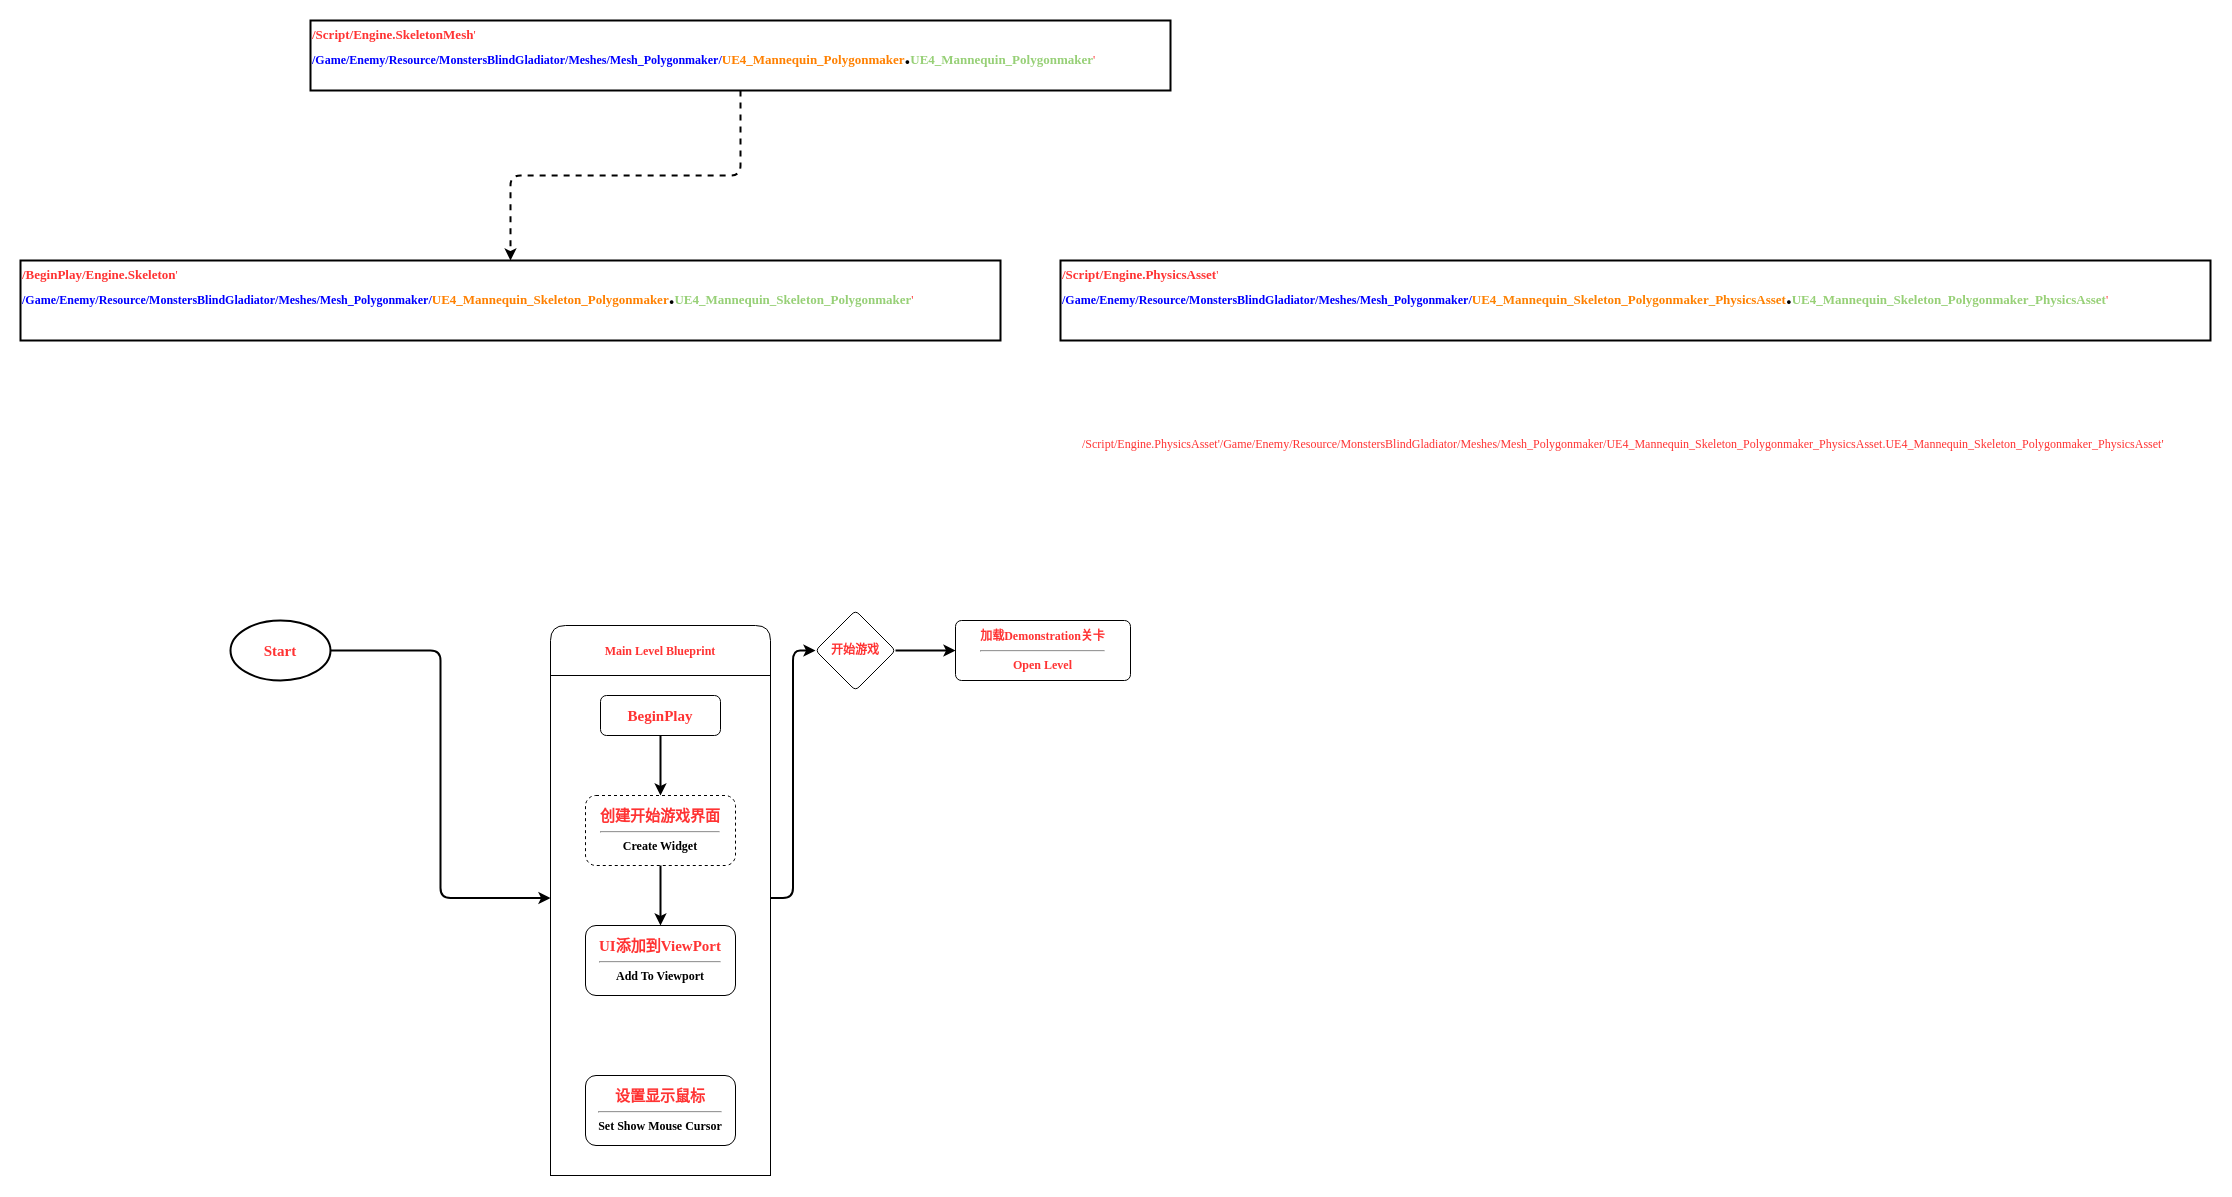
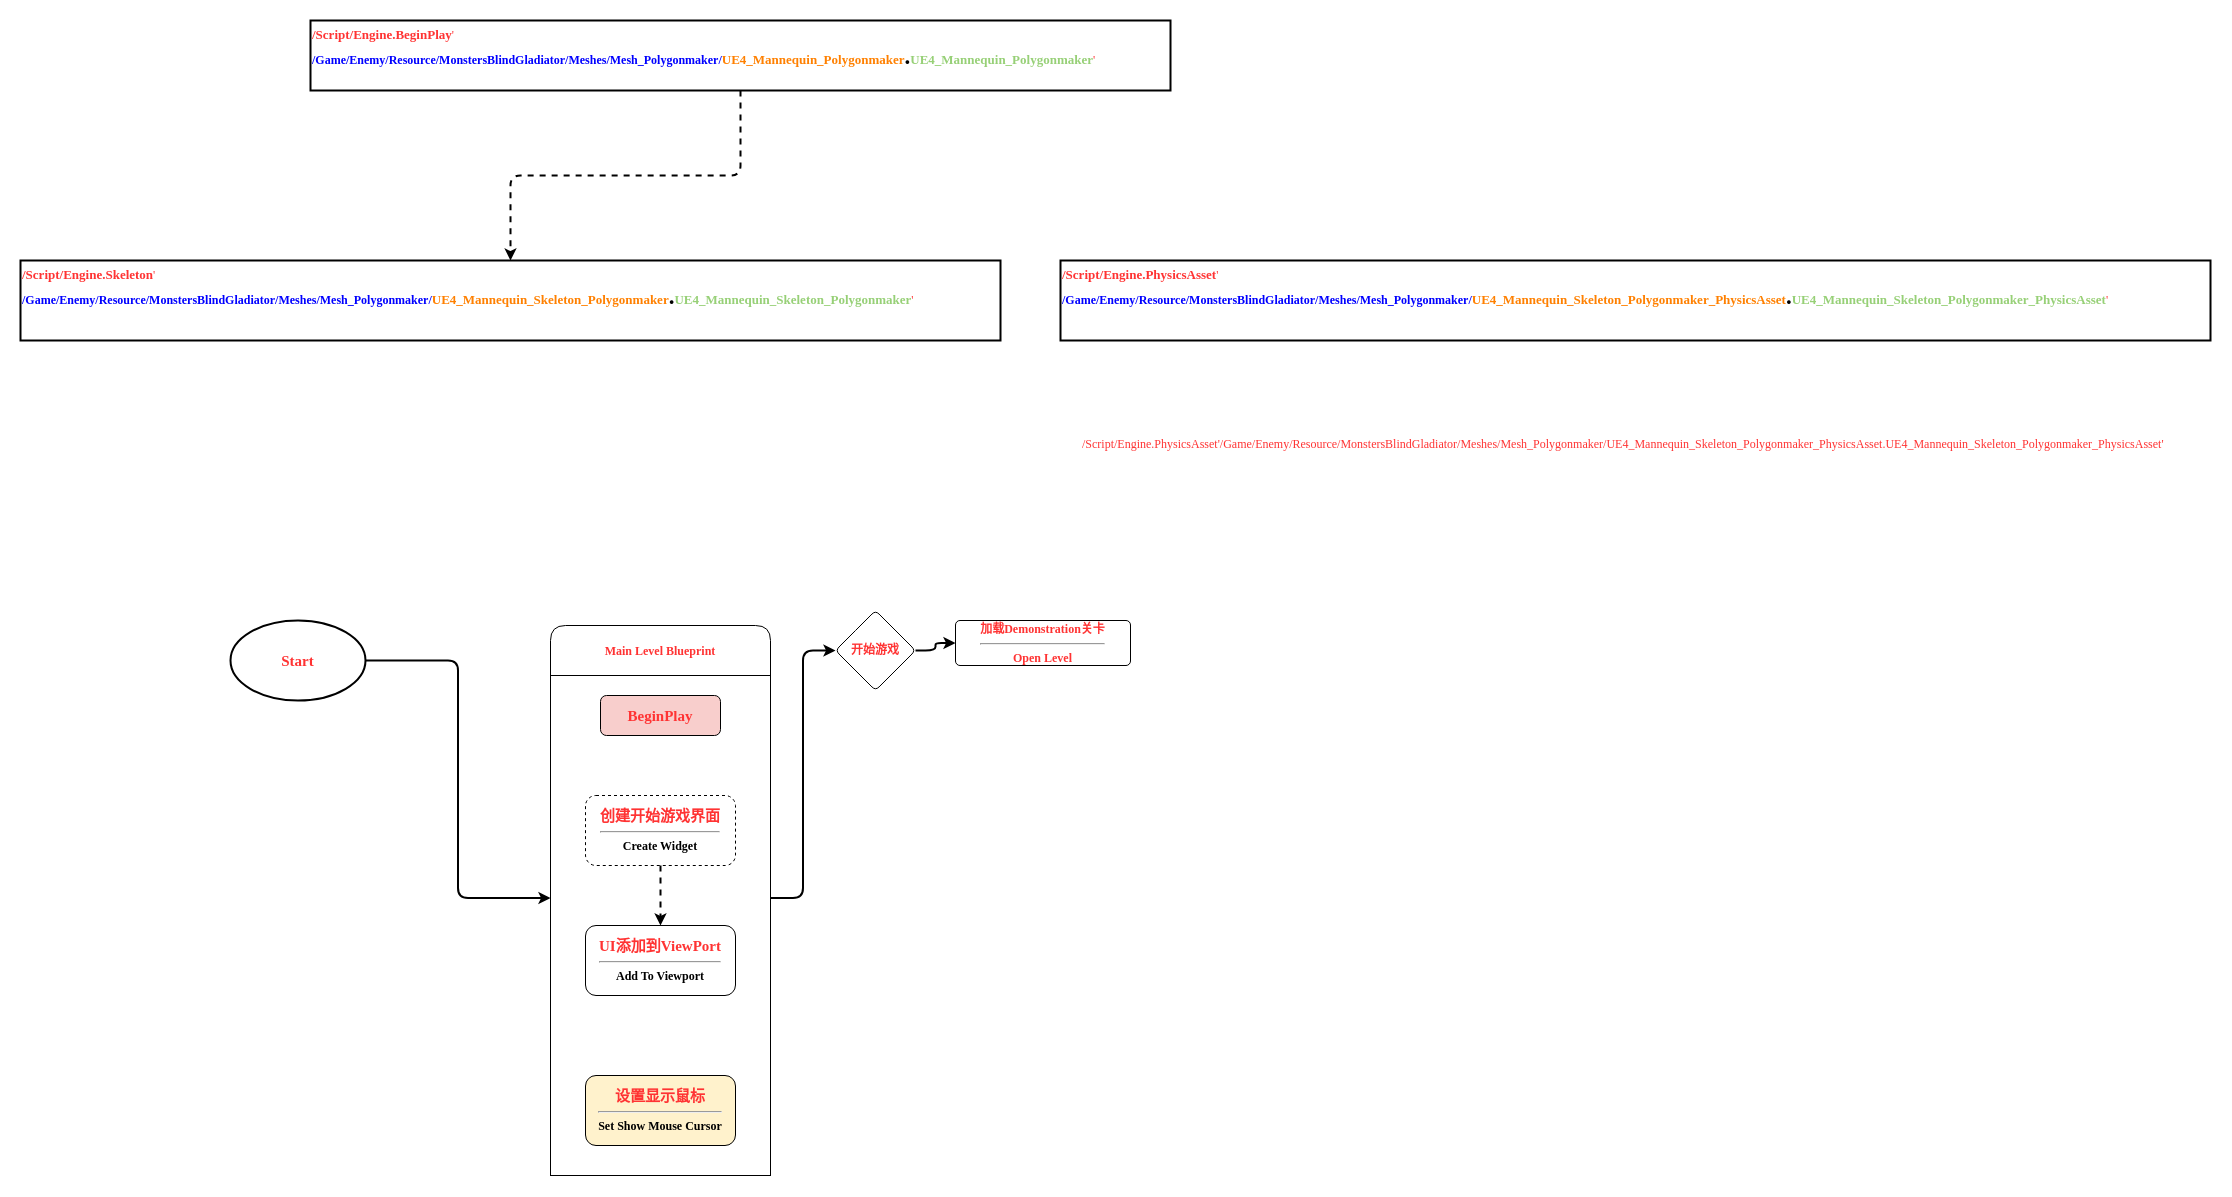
- <mxCell id="19" value="&lt;b&gt;&lt;font style=&quot;font-size: 13px&quot;&gt;/Script/Engine.SkeletonMesh&lt;/font&gt;&lt;/b&gt;'&lt;br&gt;&lt;font color=&quot;#0000ff&quot;&gt;&lt;b&gt;/Game/Enemy/Resource/MonstersBlindGladiator/Meshes/Mesh_Polygonmaker/&lt;/b&gt;&lt;/font&gt;&lt;font color=&quot;#ff8000&quot; style=&quot;font-size: 13px&quot;&gt;&lt;b&gt;UE4_Mannequin_Polygonmaker&lt;/b&gt;&lt;/font&gt;&lt;b&gt;&lt;font style=&quot;font-size: 23px&quot; color=&quot;#000000&quot;&gt;.&lt;/font&gt;&lt;font style=&quot;font-size: 13px&quot; color=&quot;#97d077&quot;&gt;UE4_Mannequin_Polygonmaker&lt;/font&gt;&lt;/b&gt;'" style="text;whiteSpace=wrap;html=1;fontFamily=Comic Sans MS;fontColor=#FF3333;fillColor=none;strokeColor=default;strokeWidth=2;" vertex="1" parent="1"><mxGeometry x="310" y="20" width="860" height="70" as="geometry" /></mxCell>
+ <mxCell id="19" value="&lt;b&gt;&lt;font style=&quot;font-size: 13px&quot;&gt;/Script/Engine.BeginPlay&lt;/font&gt;&lt;/b&gt;'&lt;br&gt;&lt;font color=&quot;#0000ff&quot;&gt;&lt;b&gt;/Game/Enemy/Resource/MonstersBlindGladiator/Meshes/Mesh_Polygonmaker/&lt;/b&gt;&lt;/font&gt;&lt;font color=&quot;#ff8000&quot; style=&quot;font-size: 13px&quot;&gt;&lt;b&gt;UE4_Mannequin_Polygonmaker&lt;/b&gt;&lt;/font&gt;&lt;b&gt;&lt;font style=&quot;font-size: 23px&quot; color=&quot;#000000&quot;&gt;.&lt;/font&gt;&lt;font style=&quot;font-size: 13px&quot; color=&quot;#97d077&quot;&gt;UE4_Mannequin_Polygonmaker&lt;/font&gt;&lt;/b&gt;'" style="text;whiteSpace=wrap;html=1;fontFamily=Comic Sans MS;fontColor=#FF3333;fillColor=none;strokeColor=default;strokeWidth=2;" vertex="1" parent="1"><mxGeometry x="310" y="20" width="860" height="70" as="geometry" /></mxCell>
- <mxCell id="17" value="&lt;b&gt;&lt;font style=&quot;font-size: 13px&quot;&gt;/BeginPlay/Engine.Skeleton&lt;/font&gt;&lt;/b&gt;'&lt;br&gt;&lt;font color=&quot;#0000ff&quot;&gt;&lt;b&gt;/Game/Enemy/Resource/MonstersBlindGladiator/Meshes/Mesh_Polygonmaker/&lt;/b&gt;&lt;/font&gt;&lt;font color=&quot;#ff8000&quot; style=&quot;font-size: 13px&quot;&gt;&lt;b&gt;UE4_Mannequin_Skeleton_Polygonmaker&lt;/b&gt;&lt;/font&gt;&lt;b&gt;&lt;font style=&quot;font-size: 23px&quot; color=&quot;#000000&quot;&gt;.&lt;/font&gt;&lt;font style=&quot;font-size: 13px&quot; color=&quot;#97d077&quot;&gt;UE4_Mannequin_Skeleton_Polygonmaker&lt;/font&gt;&lt;/b&gt;'" style="text;whiteSpace=wrap;html=1;fontFamily=Comic Sans MS;fontColor=#FF3333;strokeColor=default;strokeWidth=2;" vertex="1" parent="1"><mxGeometry x="20" y="260" width="980" height="80" as="geometry" /></mxCell>
+ <mxCell id="17" value="&lt;b&gt;&lt;font style=&quot;font-size: 13px&quot;&gt;/Script/Engine.Skeleton&lt;/font&gt;&lt;/b&gt;'&lt;br&gt;&lt;font color=&quot;#0000ff&quot;&gt;&lt;b&gt;/Game/Enemy/Resource/MonstersBlindGladiator/Meshes/Mesh_Polygonmaker/&lt;/b&gt;&lt;/font&gt;&lt;font color=&quot;#ff8000&quot; style=&quot;font-size: 13px&quot;&gt;&lt;b&gt;UE4_Mannequin_Skeleton_Polygonmaker&lt;/b&gt;&lt;/font&gt;&lt;b&gt;&lt;font style=&quot;font-size: 23px&quot; color=&quot;#000000&quot;&gt;.&lt;/font&gt;&lt;font style=&quot;font-size: 13px&quot; color=&quot;#97d077&quot;&gt;UE4_Mannequin_Skeleton_Polygonmaker&lt;/font&gt;&lt;/b&gt;'" style="text;whiteSpace=wrap;html=1;fontFamily=Comic Sans MS;fontColor=#FF3333;strokeColor=default;strokeWidth=2;" vertex="1" parent="1"><mxGeometry x="20" y="260" width="980" height="80" as="geometry" /></mxCell>
- <mxCell id="3" value="&lt;font face=&quot;Comic Sans MS&quot; size=&quot;1&quot;&gt;&lt;b style=&quot;font-size: 15px&quot;&gt;Start&lt;/b&gt;&lt;/font&gt;" style="strokeWidth=2;html=1;shape=mxgraph.flowchart.start_1;whiteSpace=wrap;rounded=0;labelBackgroundColor=none;fontColor=#FF3333;verticalAlign=middle;" vertex="1" parent="1"><mxGeometry x="230" y="620" width="100" height="60" as="geometry" /></mxCell>
+ <mxCell id="3" value="&lt;font face=&quot;Comic Sans MS&quot; size=&quot;1&quot;&gt;&lt;b style=&quot;font-size: 15px&quot;&gt;Start&lt;/b&gt;&lt;/font&gt;" style="strokeWidth=2;html=1;shape=mxgraph.flowchart.start_1;whiteSpace=wrap;rounded=0;labelBackgroundColor=none;fontColor=#FF3333;verticalAlign=middle;" vertex="1" parent="1"><mxGeometry x="230" y="620" width="135" height="80" as="geometry" /></mxCell>
- <mxCell id="15" value="开始游戏" style="rhombus;whiteSpace=wrap;html=1;rounded=1;fontFamily=Comic Sans MS;fontColor=#FF3333;fontStyle=1;startSize=50;arcSize=10;" vertex="1" parent="1"><mxGeometry x="815" y="610" width="80" height="80" as="geometry" /></mxCell>
+ <mxCell id="15" value="开始游戏" style="rhombus;whiteSpace=wrap;html=1;rounded=1;fontFamily=Comic Sans MS;fontColor=#FF3333;fontStyle=1;startSize=50;arcSize=10;" vertex="1" parent="1"><mxGeometry x="835" y="610" width="80" height="80" as="geometry" /></mxCell>
- <mxCell id="16" value="加载Demonstration关卡&lt;hr&gt;Open Level" style="whiteSpace=wrap;html=1;rounded=1;fontFamily=Comic Sans MS;fontColor=#FF3333;fontStyle=1;startSize=50;arcSize=10;" vertex="1" parent="1"><mxGeometry x="955" y="620" width="175" height="60" as="geometry" /></mxCell>
+ <mxCell id="16" value="加载Demonstration关卡&lt;hr&gt;Open Level" style="whiteSpace=wrap;html=1;rounded=1;fontFamily=Comic Sans MS;fontColor=#FF3333;fontStyle=1;startSize=50;arcSize=10;" vertex="1" parent="1"><mxGeometry x="955" y="620" width="175" height="45" as="geometry" /></mxCell>
- <mxCell id="8" value="&lt;font face=&quot;Comic Sans MS&quot;&gt;&lt;span style=&quot;font-size: 15px&quot;&gt;&lt;b&gt;BeginPlay&lt;/b&gt;&lt;/span&gt;&lt;/font&gt;" style="rounded=1;whiteSpace=wrap;html=1;labelBackgroundColor=none;fontColor=#FF3333;verticalAlign=middle;" vertex="1" parent="6"><mxGeometry x="50" y="20" width="120" height="40" as="geometry" /></mxCell>
+ <mxCell id="8" value="&lt;font face=&quot;Comic Sans MS&quot;&gt;&lt;span style=&quot;font-size: 15px&quot;&gt;&lt;b&gt;BeginPlay&lt;/b&gt;&lt;/span&gt;&lt;/font&gt;" style="rounded=1;whiteSpace=wrap;html=1;labelBackgroundColor=none;fontColor=#FF3333;verticalAlign=middle;fillColor=#f8cecc;" vertex="1" parent="6"><mxGeometry x="50" y="20" width="120" height="40" as="geometry" /></mxCell>
- <mxCell id="10" value="" style="edgeStyle=orthogonalEdgeStyle;rounded=1;orthogonalLoop=1;jettySize=auto;html=1;fontFamily=Comic Sans MS;fontColor=#FF3333;strokeWidth=2;" edge="1" parent="6" source="8" target="9"><mxGeometry relative="1" as="geometry" /></mxCell>
- <mxCell id="12" value="" style="edgeStyle=orthogonalEdgeStyle;rounded=1;orthogonalLoop=1;jettySize=auto;html=1;fontFamily=Comic Sans MS;fontColor=#FF3333;strokeWidth=2;" edge="1" parent="6" source="9" target="11"><mxGeometry relative="1" as="geometry" /></mxCell>
+ <mxCell id="12" value="" style="edgeStyle=orthogonalEdgeStyle;rounded=1;orthogonalLoop=1;jettySize=auto;html=1;fontFamily=Comic Sans MS;fontColor=#FF3333;strokeWidth=2;dashed=1;" edge="1" parent="6" source="9" target="11"><mxGeometry relative="1" as="geometry" /></mxCell>
- <mxCell id="13" value="&lt;font face=&quot;Comic Sans MS&quot;&gt;&lt;span style=&quot;font-size: 15px&quot;&gt;&lt;b&gt;设置显示鼠标&lt;/b&gt;&lt;/span&gt;&lt;/font&gt;&lt;br&gt;&lt;hr&gt;&lt;font face=&quot;Comic Sans MS&quot; color=&quot;#000000&quot;&gt;&lt;b&gt;Set Show Mouse Cursor&lt;/b&gt;&lt;/font&gt;" style="rounded=1;whiteSpace=wrap;html=1;labelBackgroundColor=none;fontColor=#FF3333;verticalAlign=middle;" vertex="1" parent="6"><mxGeometry x="35" y="400" width="150" height="70" as="geometry" /></mxCell>
+ <mxCell id="13" value="&lt;font face=&quot;Comic Sans MS&quot;&gt;&lt;span style=&quot;font-size: 15px&quot;&gt;&lt;b&gt;设置显示鼠标&lt;/b&gt;&lt;/span&gt;&lt;/font&gt;&lt;br&gt;&lt;hr&gt;&lt;font face=&quot;Comic Sans MS&quot; color=&quot;#000000&quot;&gt;&lt;b&gt;Set Show Mouse Cursor&lt;/b&gt;&lt;/font&gt;" style="rounded=1;whiteSpace=wrap;html=1;labelBackgroundColor=none;fontColor=#FF3333;verticalAlign=middle;fillColor=#fff2cc;" vertex="1" parent="6"><mxGeometry x="35" y="400" width="150" height="70" as="geometry" /></mxCell>
